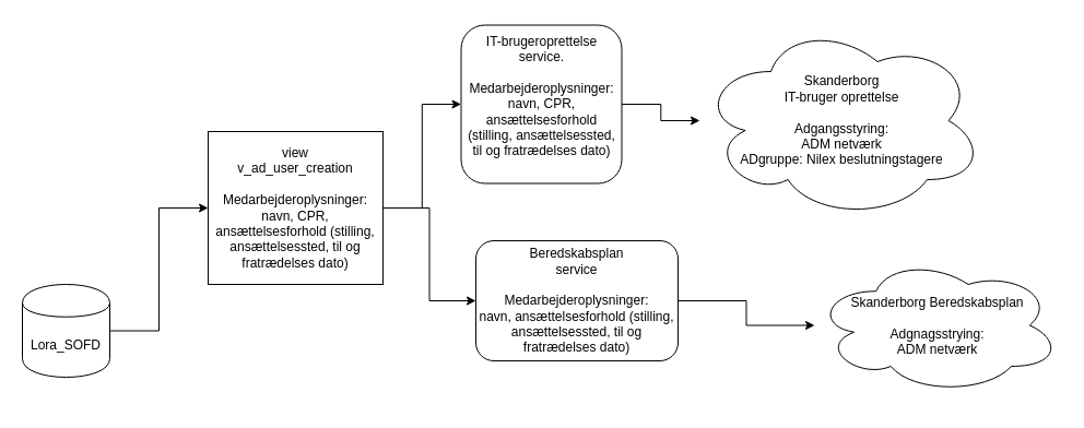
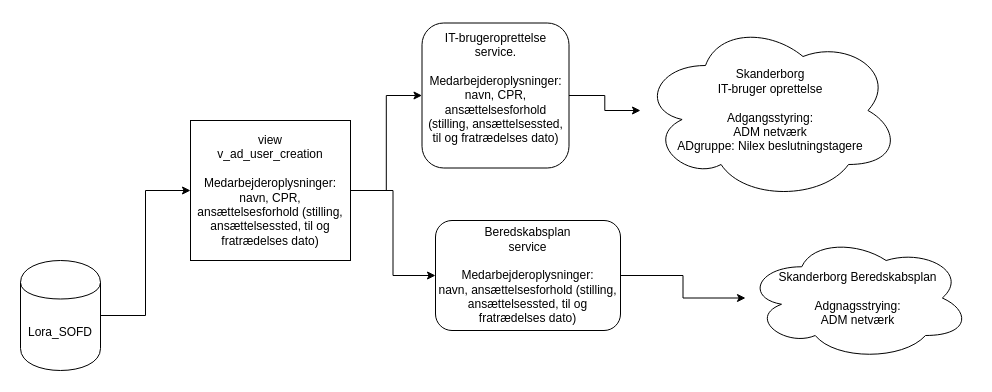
- <mxCell id="3" value="Lora_SOFD" style="shape=cylinder;whiteSpace=wrap;html=1;boundedLbl=1;backgroundOutline=1;" vertex="1" parent="1"><mxGeometry x="20" y="260" width="80" height="85" as="geometry" /></mxCell>
+ <mxCell id="3" value="Lora_SOFD" style="shape=cylinder;whiteSpace=wrap;html=1;boundedLbl=1;backgroundOutline=1;" vertex="1" parent="1"><mxGeometry x="20" y="260" width="80" height="110" as="geometry" /></mxCell>
